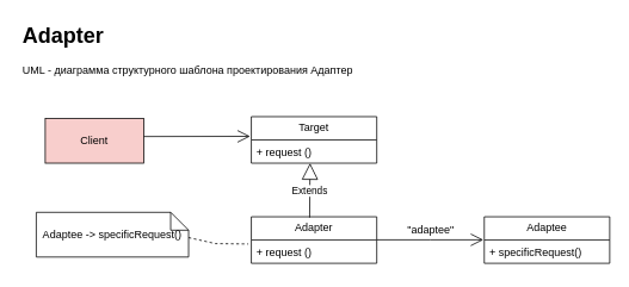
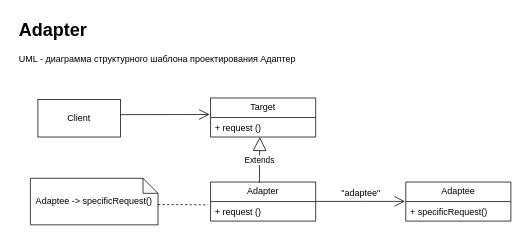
- <mxCell id="3" value="Client" style="html=1;whiteSpace=wrap;fillColor=#f8cecc;" vertex="1" parent="1"><mxGeometry x="50" y="132" width="110" height="50" as="geometry" /></mxCell>
+ <mxCell id="3" value="Client" style="html=1;whiteSpace=wrap;" vertex="1" parent="1"><mxGeometry x="50" y="132" width="110" height="50" as="geometry" /></mxCell>
- <mxCell id="14" value="Adaptee -&amp;gt; specificRequest()" style="shape=note;size=20;whiteSpace=wrap;html=1;" vertex="1" parent="1"><mxGeometry x="40" y="237" width="170" height="50" as="geometry" /></mxCell>
+ <mxCell id="14" value="Adaptee -&amp;gt; specificRequest()" style="shape=note;size=20;whiteSpace=wrap;html=1;" vertex="1" parent="1"><mxGeometry x="40" y="237" width="170" height="62" as="geometry" /></mxCell>
